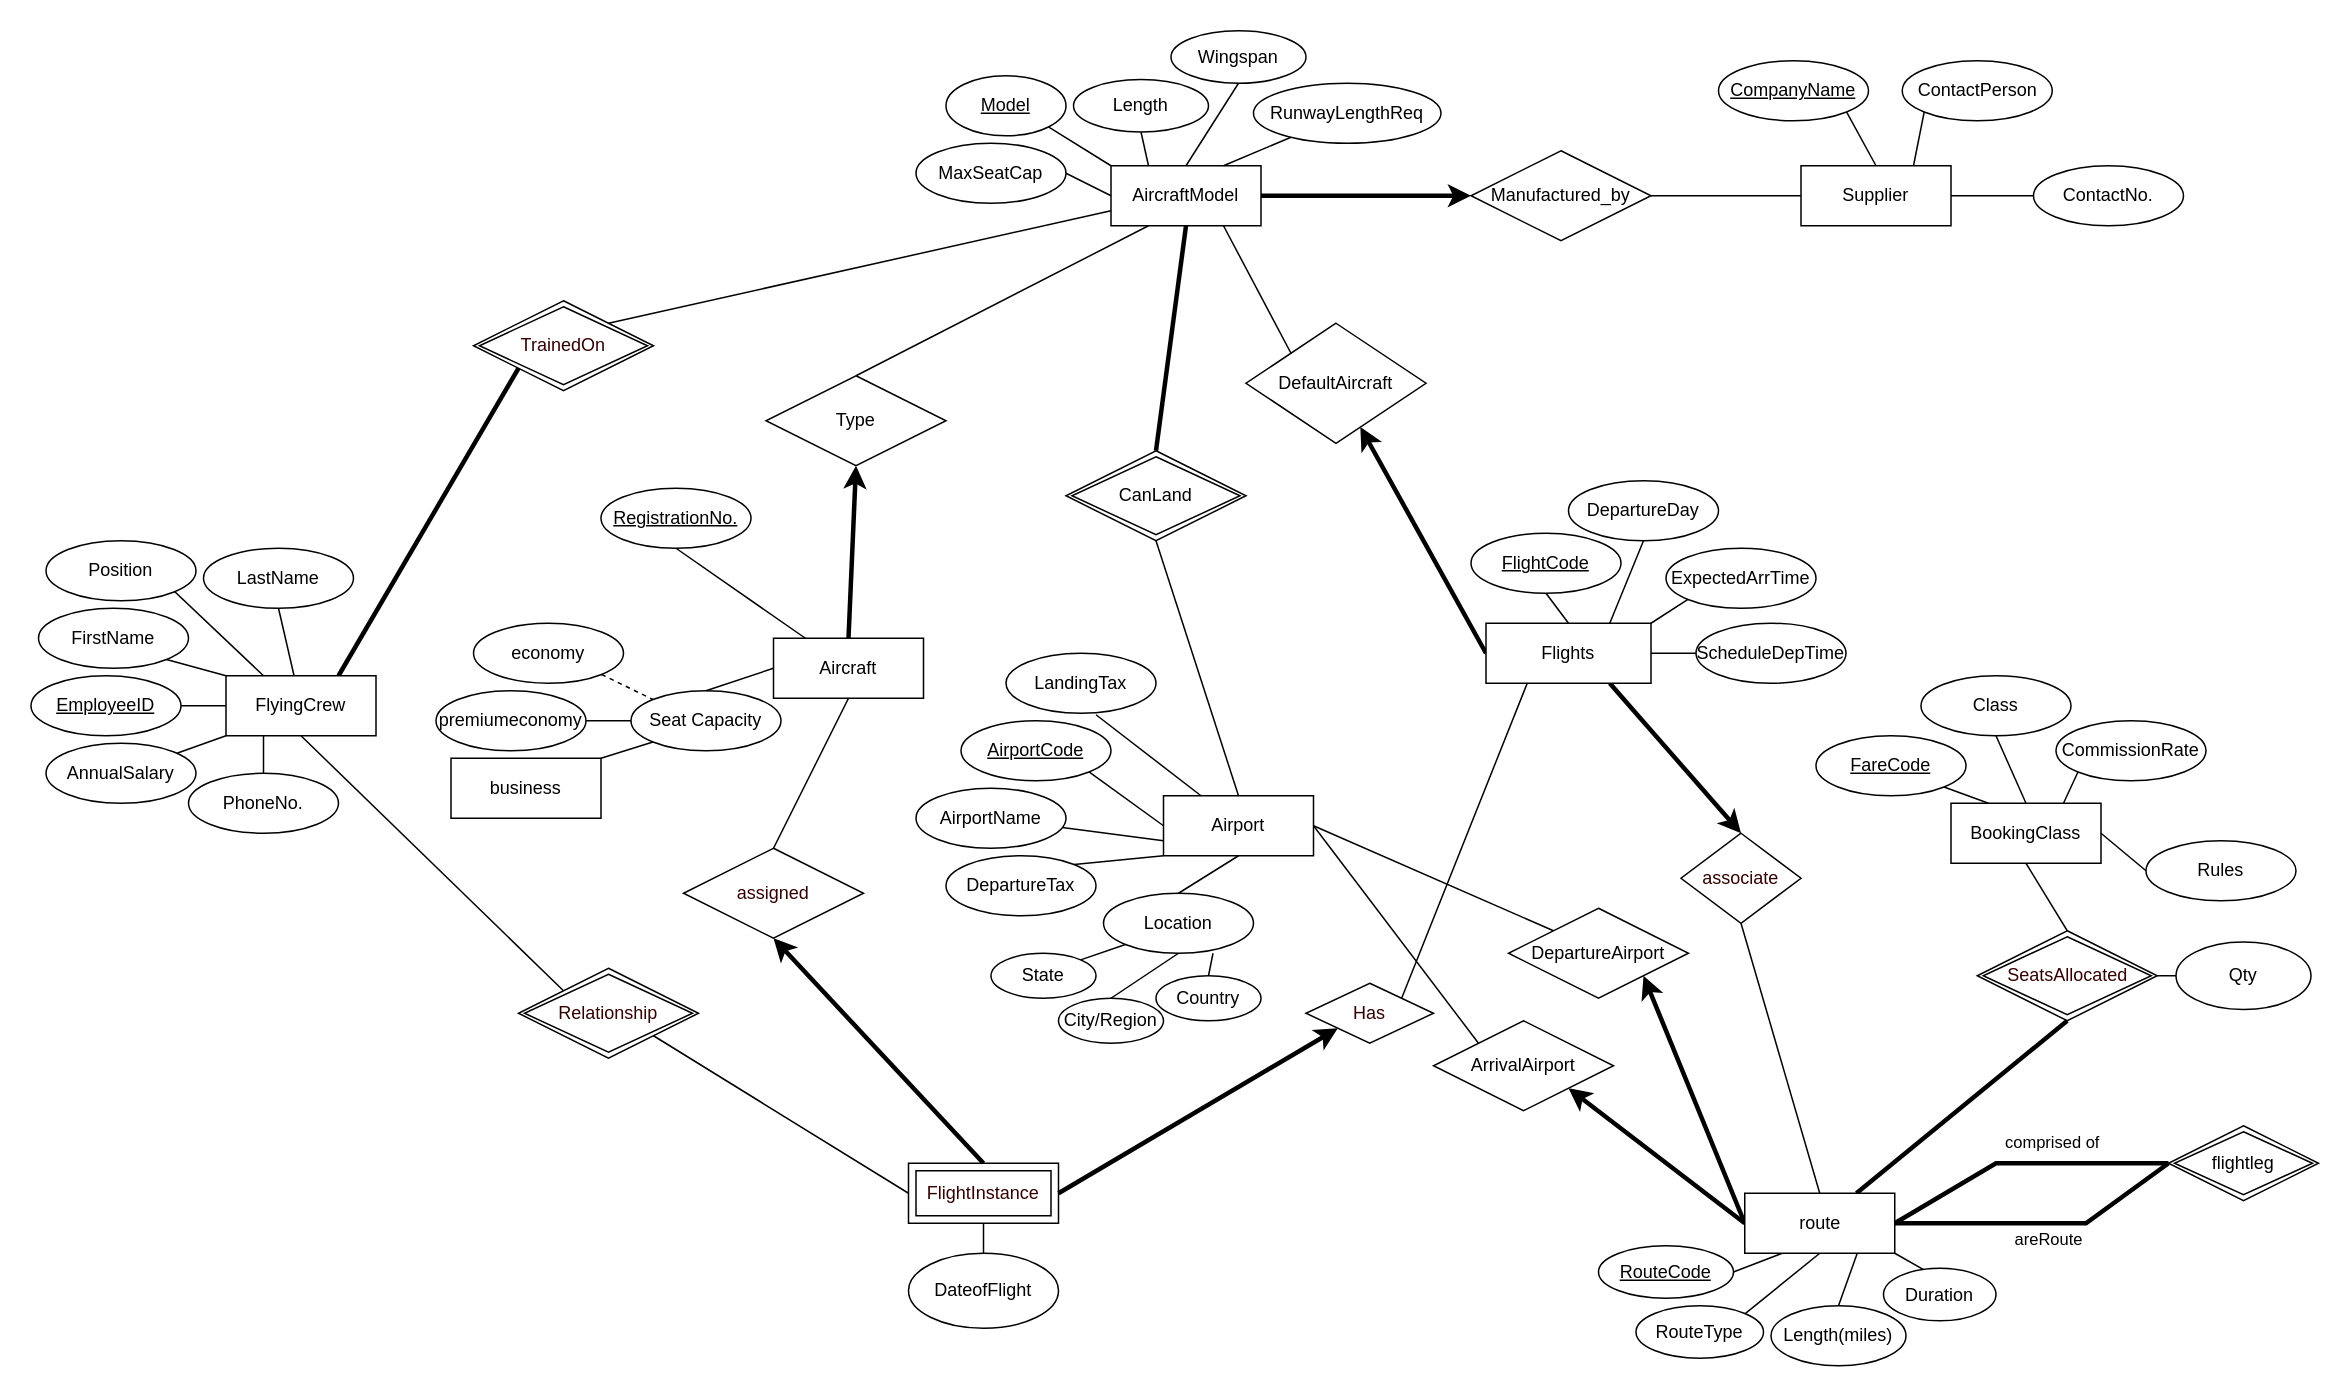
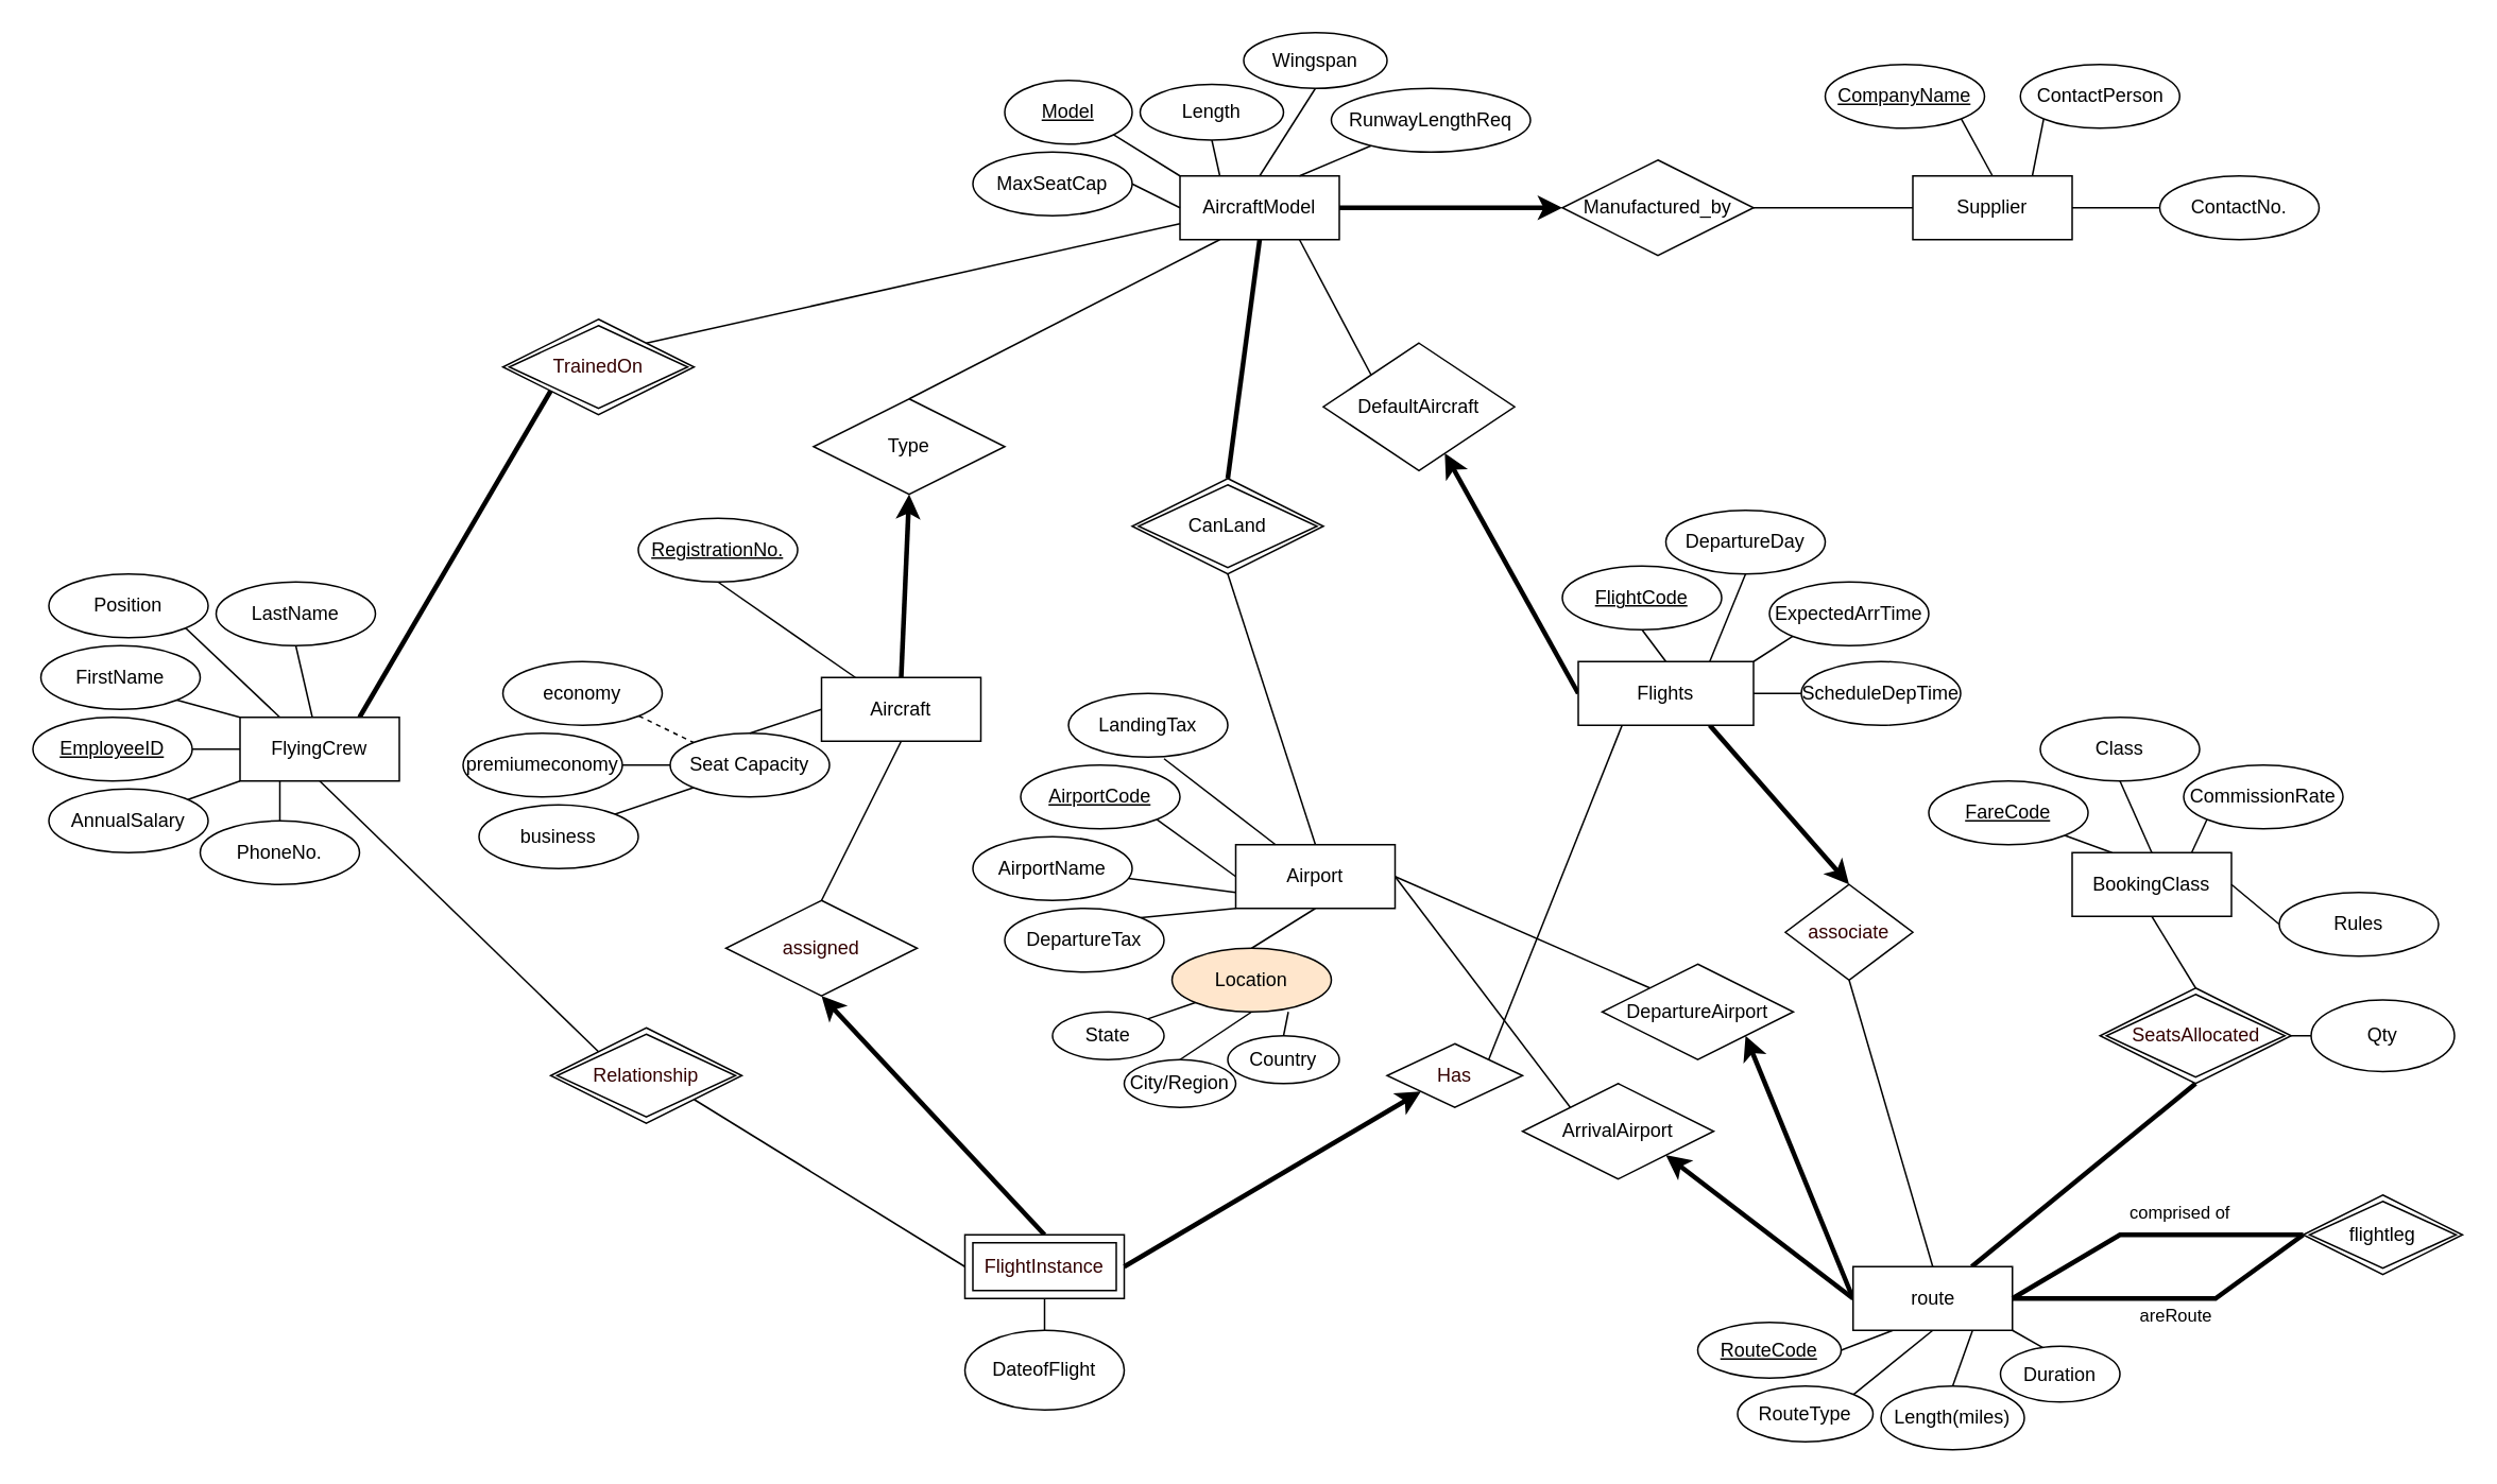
- <mxCell id="113" value="business" style="whiteSpace=wrap;html=1;align=center;fontSize=12;gradientColor=#ffffff;gradientDirection=east;rounded=0;" parent="1" vertex="1"><mxGeometry x="300" y="505" width="100" height="40" as="geometry" /></mxCell>
+ <mxCell id="113" value="business" style="ellipse;whiteSpace=wrap;html=1;align=center;fontSize=12;gradientColor=#ffffff;gradientDirection=east;" parent="1" vertex="1"><mxGeometry x="300" y="505" width="100" height="40" as="geometry" /></mxCell>
- <mxCell id="34" value="Location" style="ellipse;whiteSpace=wrap;html=1;align=center;" parent="1" vertex="1"><mxGeometry x="735" y="595" width="100" height="40" as="geometry" /></mxCell>
+ <mxCell id="34" value="Location" style="ellipse;whiteSpace=wrap;html=1;align=center;fillColor=#ffe6cc;" parent="1" vertex="1"><mxGeometry x="735" y="595" width="100" height="40" as="geometry" /></mxCell>
